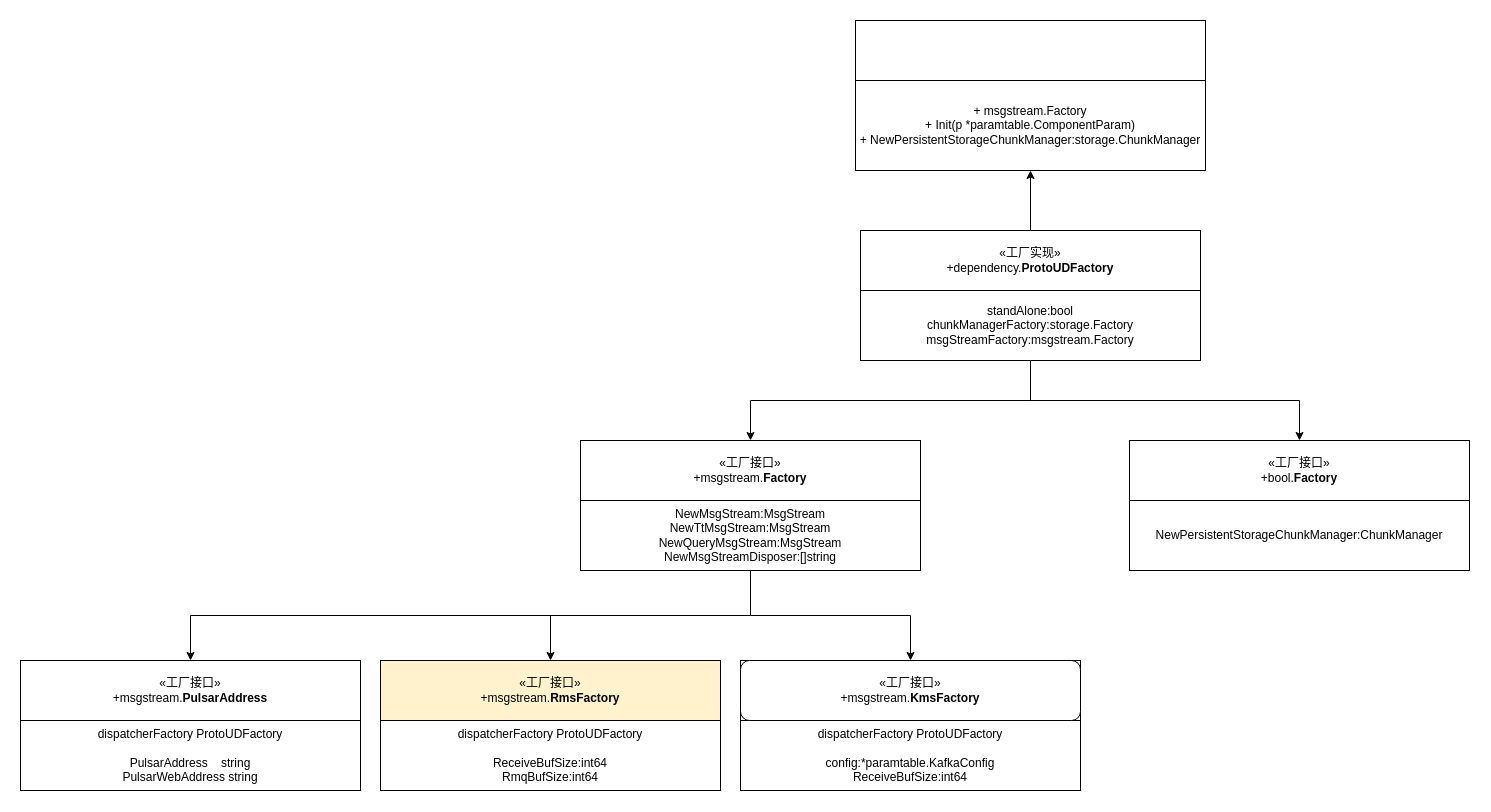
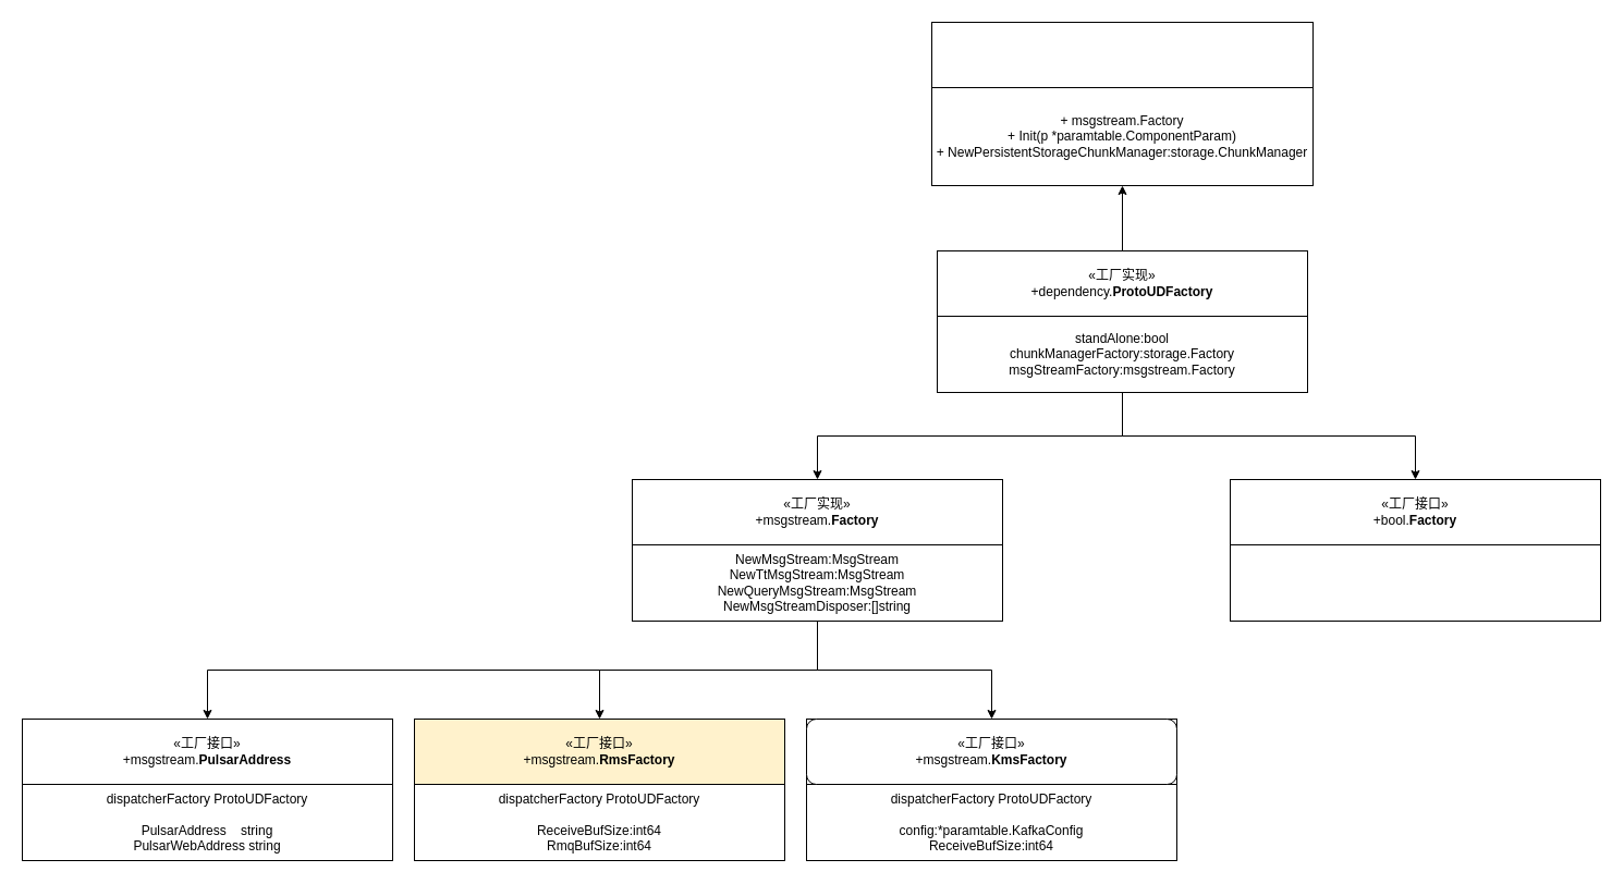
- <mxCell id="15" value="«工厂接口»&lt;div&gt;+msgstream.&lt;span style=&quot;background-color: initial;&quot;&gt;&lt;b&gt;Factory&lt;/b&gt;&lt;/span&gt;&lt;b&gt;&lt;br&gt;&lt;/b&gt;&lt;/div&gt;" style="html=1;whiteSpace=wrap;" vertex="1" parent="1"><mxGeometry x="580" y="440" width="340" height="60" as="geometry" /></mxCell>
+ <mxCell id="15" value="«工厂实现»&lt;div&gt;+msgstream.&lt;span style=&quot;background-color: initial;&quot;&gt;&lt;b&gt;Factory&lt;/b&gt;&lt;/span&gt;&lt;b&gt;&lt;br&gt;&lt;/b&gt;&lt;/div&gt;" style="html=1;whiteSpace=wrap;" vertex="1" parent="1"><mxGeometry x="580" y="440" width="340" height="60" as="geometry" /></mxCell>
- <mxCell id="17" value="&lt;div&gt;NewPersistentStorageChunkManager:ChunkManager&lt;br&gt;&lt;/div&gt;" style="html=1;whiteSpace=wrap;" vertex="1" parent="1"><mxGeometry x="1129" y="500" width="340" height="70" as="geometry" /></mxCell>
